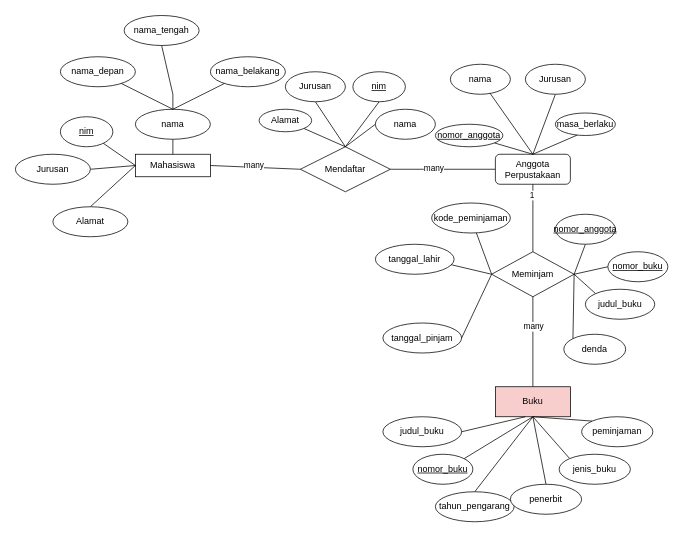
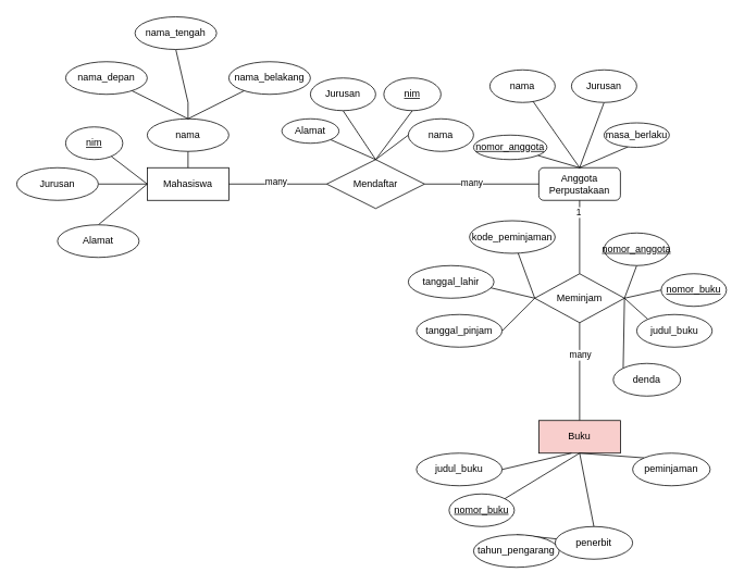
- <mxCell id="2" value="Mahasiswa" style="whiteSpace=wrap;html=1;align=center;" vertex="1" parent="1"><mxGeometry x="180" y="205" width="100" height="30" as="geometry" /></mxCell>
+ <mxCell id="2" value="Mahasiswa" style="whiteSpace=wrap;html=1;align=center;" vertex="1" parent="1"><mxGeometry x="180" y="205" width="100" height="40" as="geometry" /></mxCell>
- <mxCell id="50" value="tanggal_pinjam" style="ellipse;whiteSpace=wrap;html=1;align=center;" vertex="1" parent="1"><mxGeometry x="510" y="430" width="105" height="40" as="geometry" /></mxCell>
+ <mxCell id="50" value="tanggal_pinjam" style="ellipse;whiteSpace=wrap;html=1;align=center;" vertex="1" parent="1"><mxGeometry x="510" y="385" width="105" height="40" as="geometry" /></mxCell>
- <mxCell id="67" value="" style="endArrow=none;html=1;rounded=0;entryX=0.5;entryY=1;entryDx=0;entryDy=0;exitX=0;exitY=0;exitDx=0;exitDy=0;" edge="1" parent="1" source="68" target="14"><mxGeometry relative="1" as="geometry"><mxPoint x="790" y="615" as="sourcePoint" /><mxPoint x="720" y="565" as="targetPoint" /><Array as="points" /></mxGeometry></mxCell>
- <mxCell id="63" value="" style="endArrow=none;html=1;rounded=0;entryX=0.5;entryY=1;entryDx=0;entryDy=0;exitX=0.5;exitY=0;exitDx=0;exitDy=0;" edge="1" parent="1" source="64" target="14"><mxGeometry relative="1" as="geometry"><mxPoint x="660" y="655" as="sourcePoint" /><mxPoint x="720" y="565" as="targetPoint" /></mxGeometry></mxCell>
+ <mxCell id="63" value="" style="endArrow=none;html=1;rounded=0;exitX=0.5;exitY=0;exitDx=0;exitDy=0;" edge="1" parent="1" source="64" target="66"><mxGeometry relative="1" as="geometry"><mxPoint x="660" y="655" as="sourcePoint" /><mxPoint x="720" y="565" as="targetPoint" /></mxGeometry></mxCell>
- <mxCell id="68" value="jenis_buku" style="ellipse;whiteSpace=wrap;html=1;align=center;" vertex="1" parent="1"><mxGeometry x="745" y="605" width="95" height="40" as="geometry" /></mxCell>
